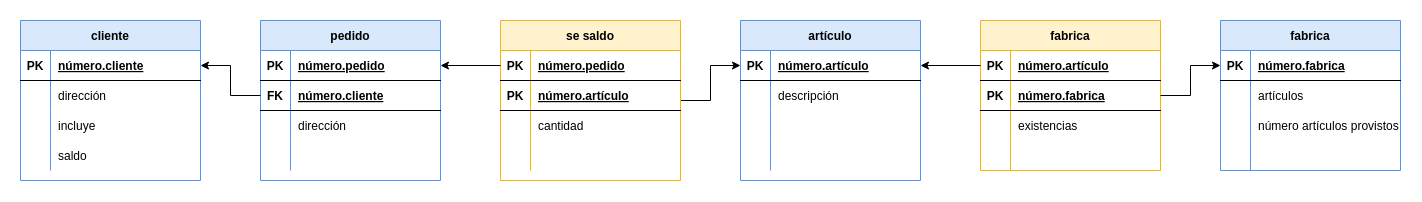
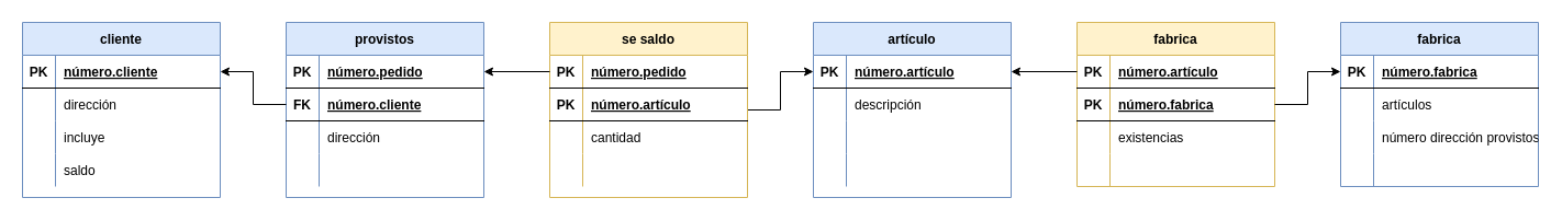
- <mxCell id="15" value="pedido" style="shape=table;startSize=30;container=1;collapsible=1;childLayout=tableLayout;fixedRows=1;rowLines=0;fontStyle=1;align=center;resizeLast=1;fillColor=#dae8fc;strokeColor=#6c8ebf;" parent="1" vertex="1"><mxGeometry x="260" y="20" width="180" height="160" as="geometry" /></mxCell>
+ <mxCell id="15" value="provistos" style="shape=table;startSize=30;container=1;collapsible=1;childLayout=tableLayout;fixedRows=1;rowLines=0;fontStyle=1;align=center;resizeLast=1;fillColor=#dae8fc;strokeColor=#6c8ebf;" parent="1" vertex="1"><mxGeometry x="260" y="20" width="180" height="160" as="geometry" /></mxCell>
- <mxCell id="79" value="número artículos provistos" style="shape=partialRectangle;connectable=0;fillColor=none;top=0;left=0;bottom=0;right=0;align=left;spacingLeft=6;overflow=hidden;" vertex="1" parent="77"><mxGeometry x="30" width="150" height="30" as="geometry"><mxRectangle width="150" height="30" as="alternateBounds" /></mxGeometry></mxCell>
+ <mxCell id="79" value="número dirección provistos" style="shape=partialRectangle;connectable=0;fillColor=none;top=0;left=0;bottom=0;right=0;align=left;spacingLeft=6;overflow=hidden;" vertex="1" parent="77"><mxGeometry x="30" width="150" height="30" as="geometry"><mxRectangle width="150" height="30" as="alternateBounds" /></mxGeometry></mxCell>
